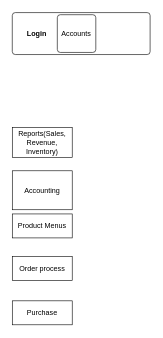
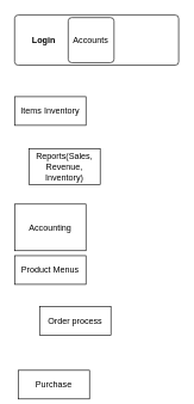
+ <mxCell id="3" value="Items Inventory" style="whiteSpace=wrap;html=1;align=center;" vertex="1" parent="1"><mxGeometry x="20" y="134" width="100" height="40" as="geometry" /></mxCell>
- <mxCell id="4" value="Reports(Sales, Revenue, Inventory)" style="whiteSpace=wrap;html=1;align=center;" vertex="1" parent="1"><mxGeometry x="20" y="212" width="100" height="50" as="geometry" /></mxCell>
+ <mxCell id="4" value="Reports(Sales, Revenue, Inventory)" style="whiteSpace=wrap;html=1;align=center;" vertex="1" parent="1"><mxGeometry x="40" y="207" width="100" height="50" as="geometry" /></mxCell>
- <mxCell id="7" value="Order process" style="whiteSpace=wrap;html=1;align=center;" vertex="1" parent="1"><mxGeometry x="20" y="427" width="100" height="40" as="geometry" /></mxCell>
+ <mxCell id="7" value="Order process" style="whiteSpace=wrap;html=1;align=center;" vertex="1" parent="1"><mxGeometry x="55" y="427" width="100" height="40" as="geometry" /></mxCell>
- <mxCell id="2" value="Purchase" style="whiteSpace=wrap;html=1;align=center;" vertex="1" parent="1"><mxGeometry x="20" y="501" width="100" height="40" as="geometry" /></mxCell>
+ <mxCell id="2" value="Purchase" style="whiteSpace=wrap;html=1;align=center;" vertex="1" parent="1"><mxGeometry x="25" y="516" width="100" height="40" as="geometry" /></mxCell>
